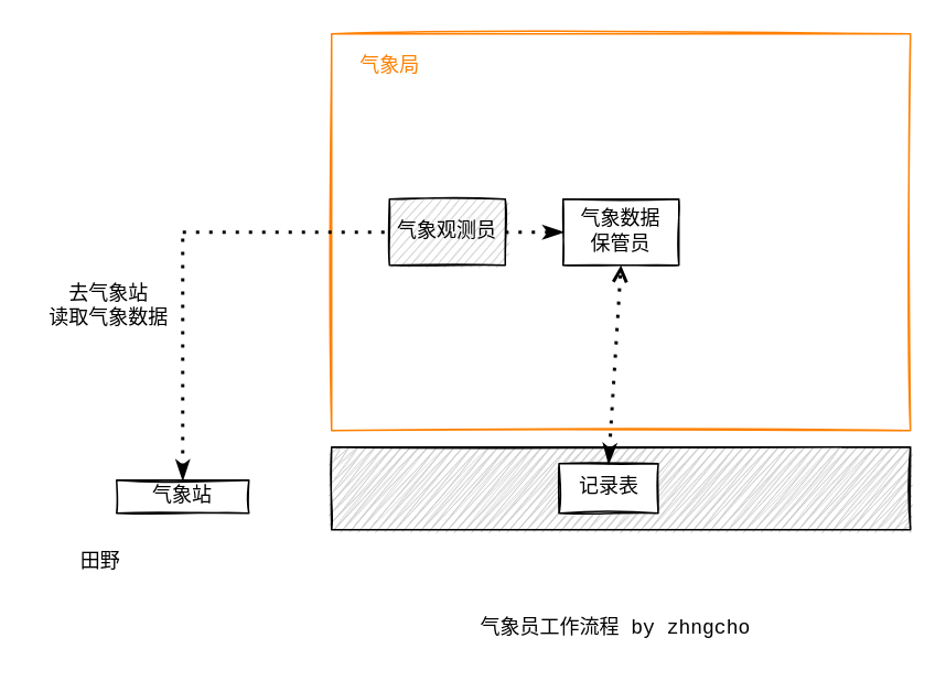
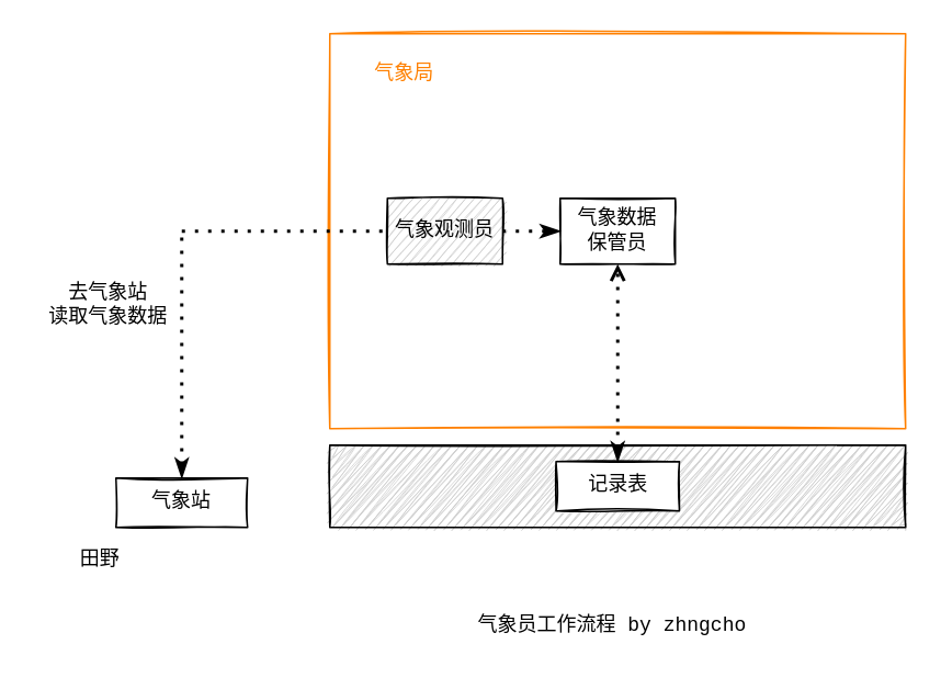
- <mxCell id="6" value="&lt;font color=&quot;#ff8000&quot;&gt;气象局&lt;/font&gt;" style="text;html=1;align=center;verticalAlign=middle;resizable=0;points=[];autosize=1;fontFamily=Courier New;" parent="1" vertex="1"><mxGeometry x="210" y="30" width="50" height="20" as="geometry" /></mxCell>
+ <mxCell id="6" value="&lt;font color=&quot;#ff8000&quot;&gt;气象局&lt;/font&gt;" style="text;html=1;align=center;verticalAlign=middle;resizable=0;points=[];autosize=1;fontFamily=Courier New;" parent="1" vertex="1"><mxGeometry x="220" y="35" width="50" height="20" as="geometry" /></mxCell>
- <mxCell id="13" value="记录表" style="whiteSpace=wrap;html=1;sketch=1;fontFamily=Courier New;" parent="1" vertex="1"><mxGeometry x="337.5" y="280" width="60" height="30" as="geometry" /></mxCell>
+ <mxCell id="13" value="记录表" style="whiteSpace=wrap;html=1;sketch=1;fontFamily=Courier New;" parent="1" vertex="1"><mxGeometry x="337.5" y="280" width="75" height="30" as="geometry" /></mxCell>
- <mxCell id="3" value="气象站" style="whiteSpace=wrap;html=1;sketch=1;fontFamily=Courier New;" parent="1" vertex="1"><mxGeometry x="70" y="290" width="80" height="20" as="geometry" /></mxCell>
+ <mxCell id="3" value="气象站" style="whiteSpace=wrap;html=1;sketch=1;fontFamily=Courier New;" parent="1" vertex="1"><mxGeometry x="70" y="290" width="80" height="30" as="geometry" /></mxCell>
